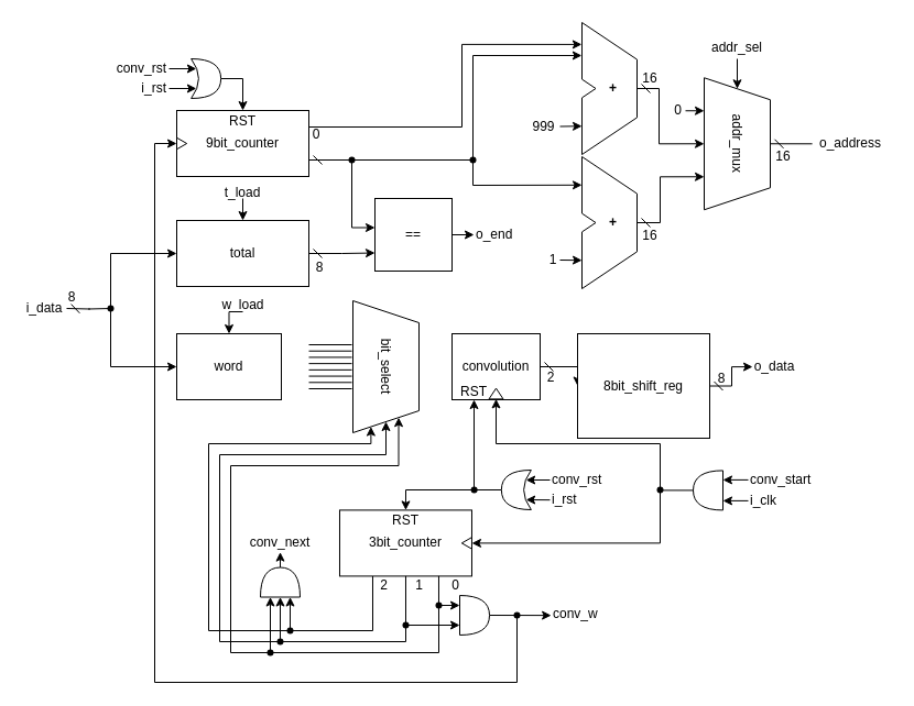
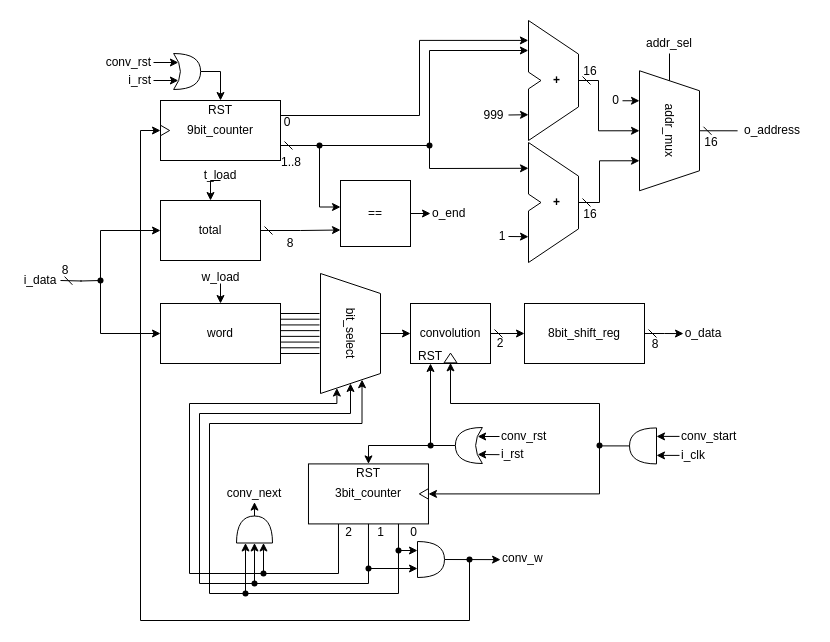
- <mxCell id="47" style="edgeStyle=orthogonalEdgeStyle;rounded=0;orthogonalLoop=1;jettySize=auto;html=1;exitX=0.5;exitY=1;exitDx=0;exitDy=0;entryX=0;entryY=0.5;entryDx=0;entryDy=0;endArrow=classic;endFill=1;" parent="1" source="48" target="8" edge="1"><mxGeometry relative="1" as="geometry" /></mxCell>
+ <mxCell id="47" style="edgeStyle=orthogonalEdgeStyle;rounded=0;orthogonalLoop=1;jettySize=auto;html=1;exitX=0.5;exitY=1;exitDx=0;exitDy=0;entryX=0;entryY=0.5;entryDx=0;entryDy=0;endArrow=none;endFill=1;" parent="1" source="48" target="8" edge="1"><mxGeometry relative="1" as="geometry" /></mxCell>
+ <mxCell id="69" value="1..8" style="text;html=1;strokeColor=none;fillColor=none;align=center;verticalAlign=middle;whiteSpace=wrap;rounded=0;" parent="1" vertex="1"><mxGeometry x="280.5" y="153.75" width="20" height="17" as="geometry" /></mxCell>
- <mxCell id="6" value="total" style="rounded=0;whiteSpace=wrap;html=1;sketch=0;glass=0;" parent="1" vertex="1"><mxGeometry x="160" y="200" width="120" height="60" as="geometry" /></mxCell>
+ <mxCell id="6" value="total" style="rounded=0;whiteSpace=wrap;html=1;sketch=0;glass=0;" parent="1" vertex="1"><mxGeometry x="160" y="200" width="100" height="60" as="geometry" /></mxCell>
- <mxCell id="15" value="word" style="rounded=0;whiteSpace=wrap;html=1;sketch=0;" parent="1" vertex="1"><mxGeometry x="160" y="303" width="95" height="60" as="geometry" /></mxCell>
+ <mxCell id="15" value="word" style="rounded=0;whiteSpace=wrap;html=1;sketch=0;" parent="1" vertex="1"><mxGeometry x="160" y="303" width="120" height="60" as="geometry" /></mxCell>
+ <mxCell id="28" style="edgeStyle=orthogonalEdgeStyle;curved=0;rounded=1;sketch=0;orthogonalLoop=1;jettySize=auto;html=1;exitX=0.5;exitY=0;exitDx=0;exitDy=0;entryX=0;entryY=0.5;entryDx=0;entryDy=0;startArrow=none;startFill=0;" parent="1" source="29" target="27" edge="1"><mxGeometry relative="1" as="geometry" /></mxCell>
- <mxCell id="52" value="8bit_shift_reg" style="rounded=0;whiteSpace=wrap;html=1;" parent="1" vertex="1"><mxGeometry x="524" y="303" width="120" height="95" as="geometry" /></mxCell>
+ <mxCell id="52" value="8bit_shift_reg" style="rounded=0;whiteSpace=wrap;html=1;" parent="1" vertex="1"><mxGeometry x="524" y="303" width="120" height="60" as="geometry" /></mxCell>
